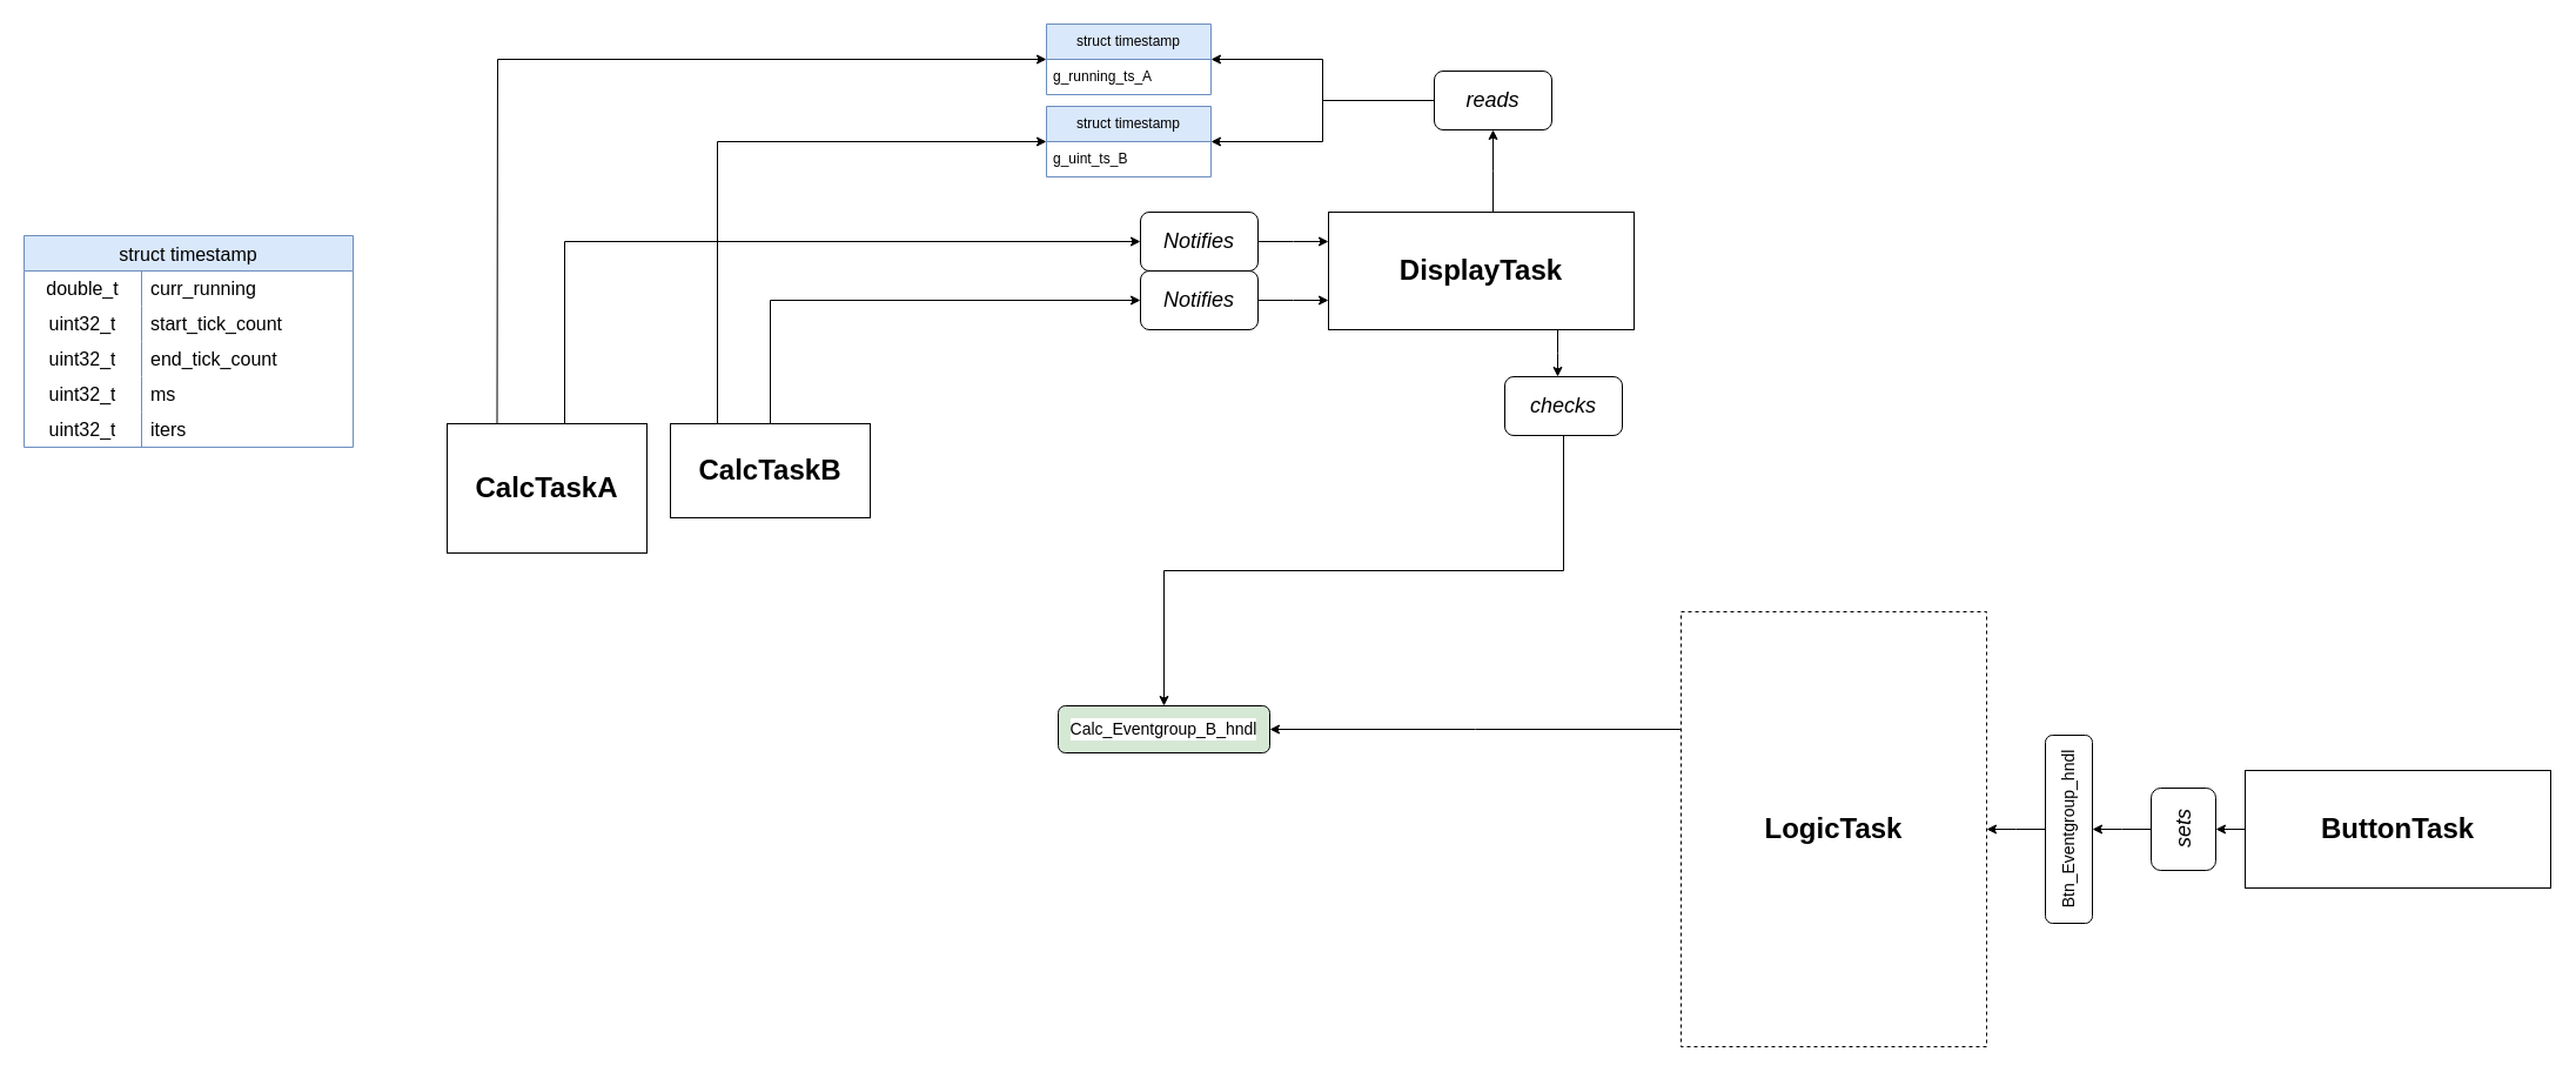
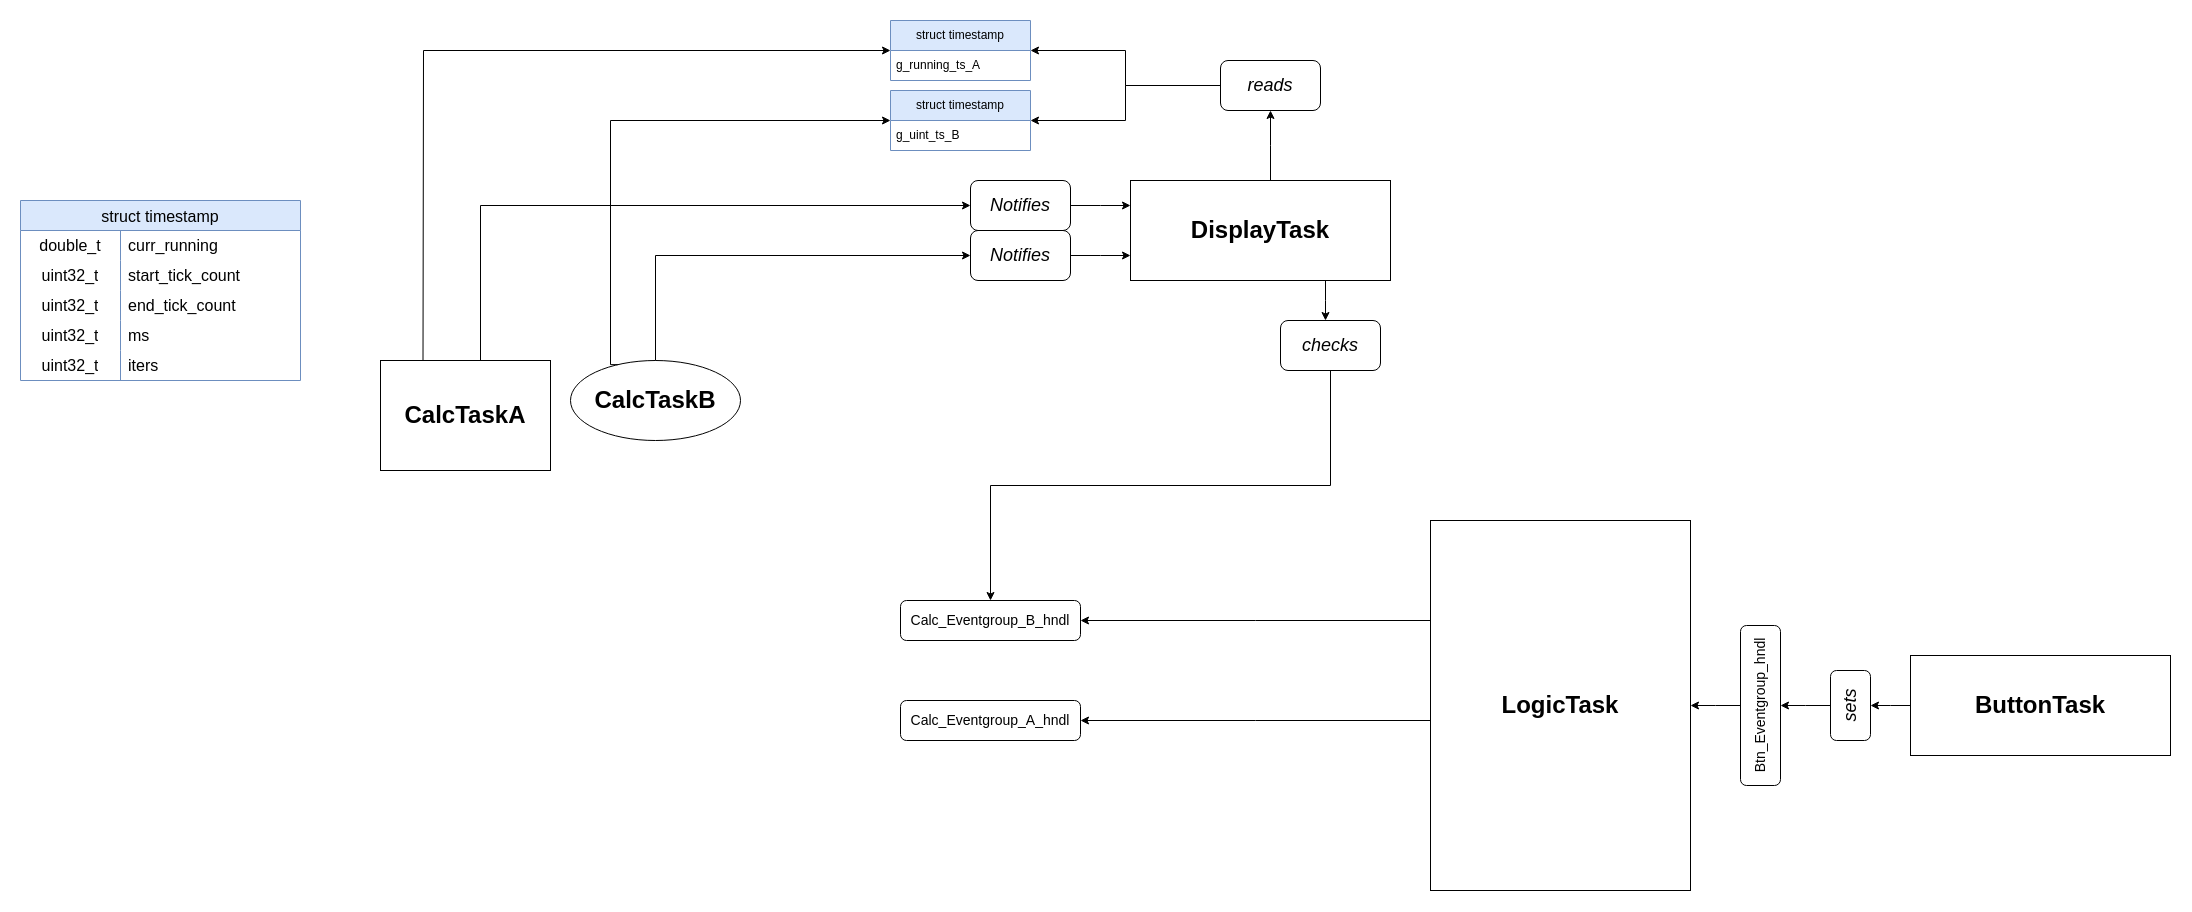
- <mxCell id="8" value="CalcTaskB" style="rounded=0;whiteSpace=wrap;html=1;fontStyle=1;fontSize=24;" vertex="1" parent="1"><mxGeometry x="570" y="360" width="170" height="80" as="geometry" /></mxCell>
+ <mxCell id="8" value="CalcTaskB" style="ellipse;whiteSpace=wrap;html=1;fontStyle=1;fontSize=24;" vertex="1" parent="1"><mxGeometry x="570" y="360" width="170" height="80" as="geometry" /></mxCell>
- <mxCell id="13" value="&lt;div style=&quot;font-size: 14px; line-height: 19px; white-space: pre;&quot;&gt;&lt;div&gt;&lt;span style=&quot;&quot;&gt;Calc_Eventgroup_B_hndl&lt;/span&gt;&lt;/div&gt;&lt;/div&gt;" style="rounded=1;whiteSpace=wrap;html=1;fontStyle=0;fontSize=18;glass=0;fontColor=default;labelBackgroundColor=default;fontFamily=Helvetica;textDirection=ltr;horizontal=1;fillColor=#d5e8d4;" vertex="1" parent="1"><mxGeometry x="900" y="600" width="180" height="40" as="geometry" /></mxCell>
+ <mxCell id="13" value="&lt;div style=&quot;font-size: 14px; line-height: 19px; white-space: pre;&quot;&gt;&lt;div&gt;&lt;span style=&quot;&quot;&gt;Calc_Eventgroup_B_hndl&lt;/span&gt;&lt;/div&gt;&lt;/div&gt;" style="rounded=1;whiteSpace=wrap;html=1;fontStyle=0;fontSize=18;glass=0;fontColor=default;labelBackgroundColor=default;fontFamily=Helvetica;textDirection=ltr;horizontal=1;" vertex="1" parent="1"><mxGeometry x="900" y="600" width="180" height="40" as="geometry" /></mxCell>
- <mxCell id="2" value="LogicTask" style="rounded=0;whiteSpace=wrap;html=1;fontStyle=1;fontSize=24;dashed=1;" vertex="1" parent="1"><mxGeometry x="1430" y="520" width="260" height="370" as="geometry" /></mxCell>
+ <mxCell id="2" value="LogicTask" style="rounded=0;whiteSpace=wrap;html=1;fontStyle=1;fontSize=24;" vertex="1" parent="1"><mxGeometry x="1430" y="520" width="260" height="370" as="geometry" /></mxCell>
- <mxCell id="48" value="sets" style="rounded=1;whiteSpace=wrap;html=1;fontStyle=2;fontSize=18;glass=0;horizontal=0;" vertex="1" parent="1"><mxGeometry x="1830" y="670" width="55" height="70" as="geometry" /></mxCell>
+ <mxCell id="48" value="sets" style="rounded=1;whiteSpace=wrap;html=1;fontStyle=2;fontSize=18;glass=0;horizontal=0;" vertex="1" parent="1"><mxGeometry x="1830" y="670" width="40" height="70" as="geometry" /></mxCell>
+ <mxCell id="12" value="&lt;div style=&quot;font-size: 14px; line-height: 19px; white-space: pre;&quot;&gt;&lt;div&gt;&lt;span style=&quot;&quot;&gt;Calc_Eventgroup_A_hndl&lt;/span&gt;&lt;/div&gt;&lt;/div&gt;" style="rounded=1;whiteSpace=wrap;html=1;fontStyle=0;fontSize=18;glass=0;fontColor=default;labelBackgroundColor=default;fontFamily=Helvetica;textDirection=ltr;horizontal=1;" vertex="1" parent="1"><mxGeometry x="900" y="700" width="180" height="40" as="geometry" /></mxCell>
+ <mxCell id="18" style="edgeStyle=elbowEdgeStyle;rounded=0;orthogonalLoop=1;jettySize=auto;html=1;elbow=vertical;" edge="1" parent="1" source="2" target="12"><mxGeometry relative="1" as="geometry"><mxPoint x="1420" y="740.04" as="sourcePoint" /><mxPoint x="1280" y="740.04" as="targetPoint" /></mxGeometry></mxCell>
